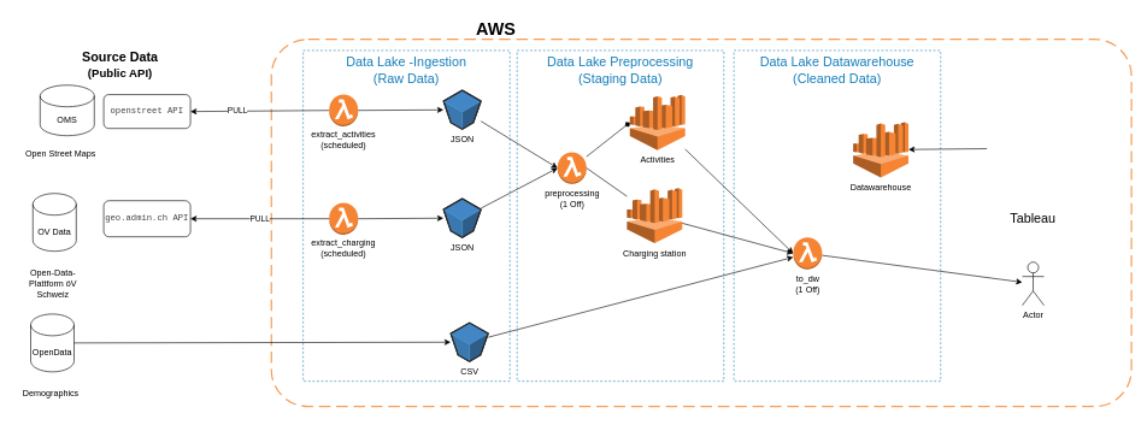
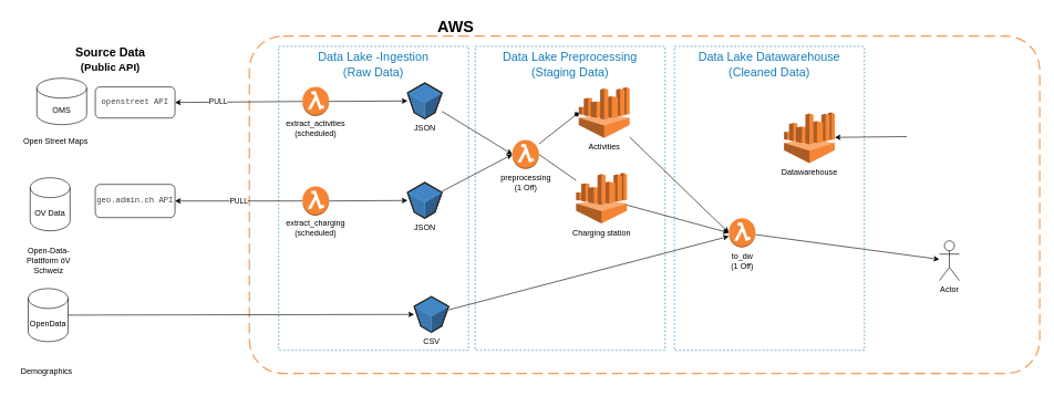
- <mxCell id="36" value="&lt;font style=&quot;font-size: 18px;&quot;&gt;Tableau&lt;/font&gt;" style="text;html=1;align=center;verticalAlign=middle;whiteSpace=wrap;rounded=0;" vertex="1" parent="1"><mxGeometry x="1399" y="287" width="60" height="30" as="geometry" /></mxCell>
- <mxCell id="40" value="Demographics" style="text;html=1;align=center;verticalAlign=middle;whiteSpace=wrap;rounded=0;" vertex="1" parent="1"><mxGeometry x="20" y="529" width="100" height="30" as="geometry" /></mxCell>
+ <mxCell id="40" value="Demographics" style="text;html=1;align=center;verticalAlign=middle;whiteSpace=wrap;rounded=0;" vertex="1" parent="1"><mxGeometry x="20" y="544" width="100" height="30" as="geometry" /></mxCell>
